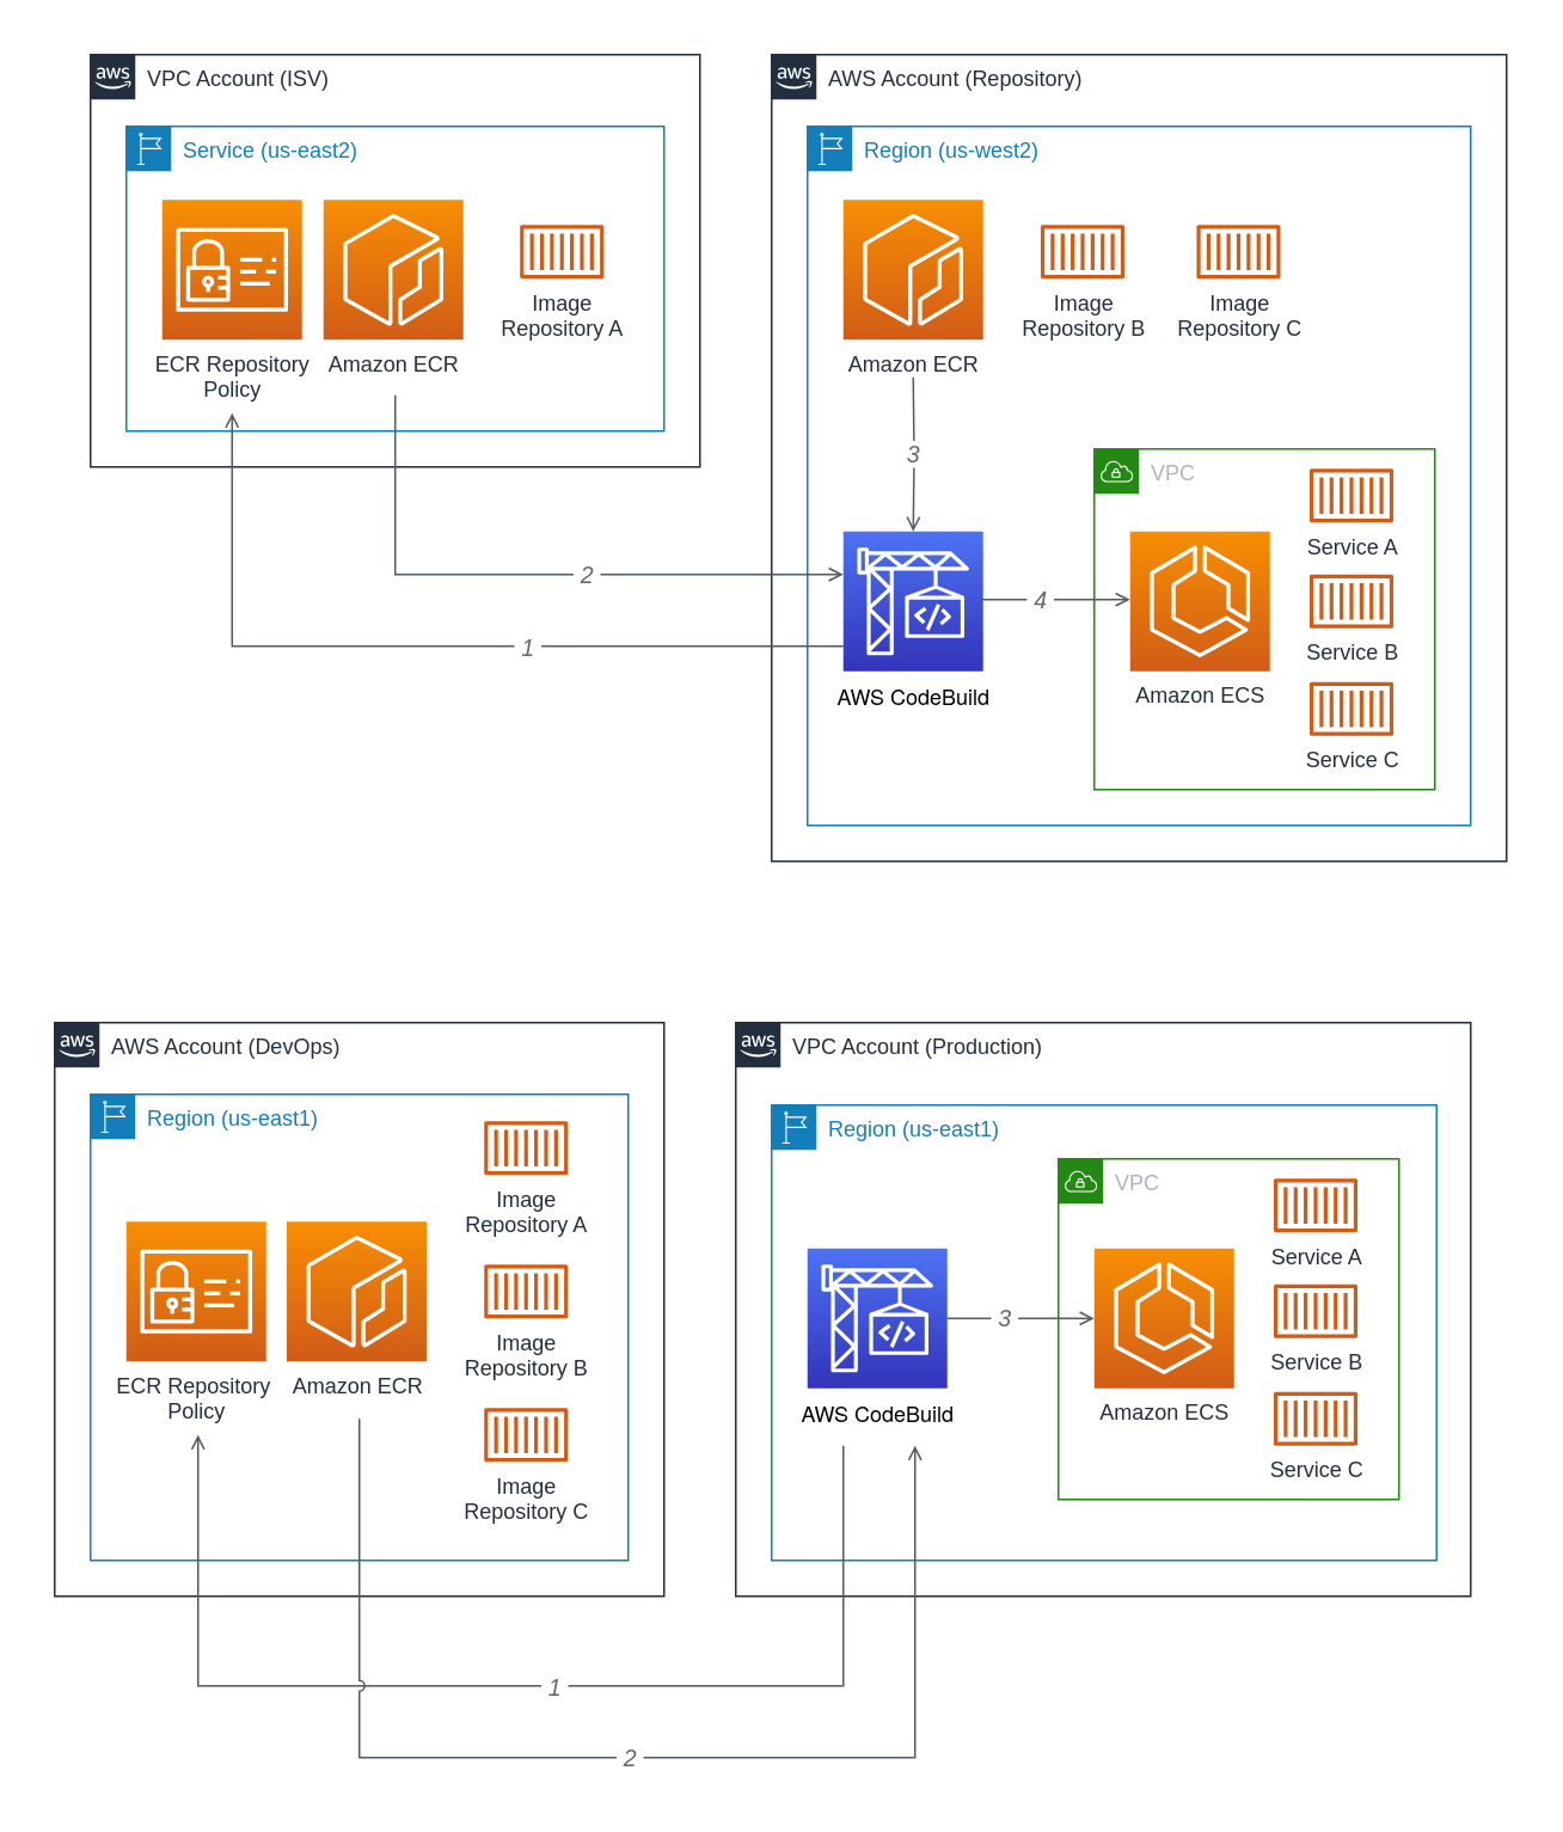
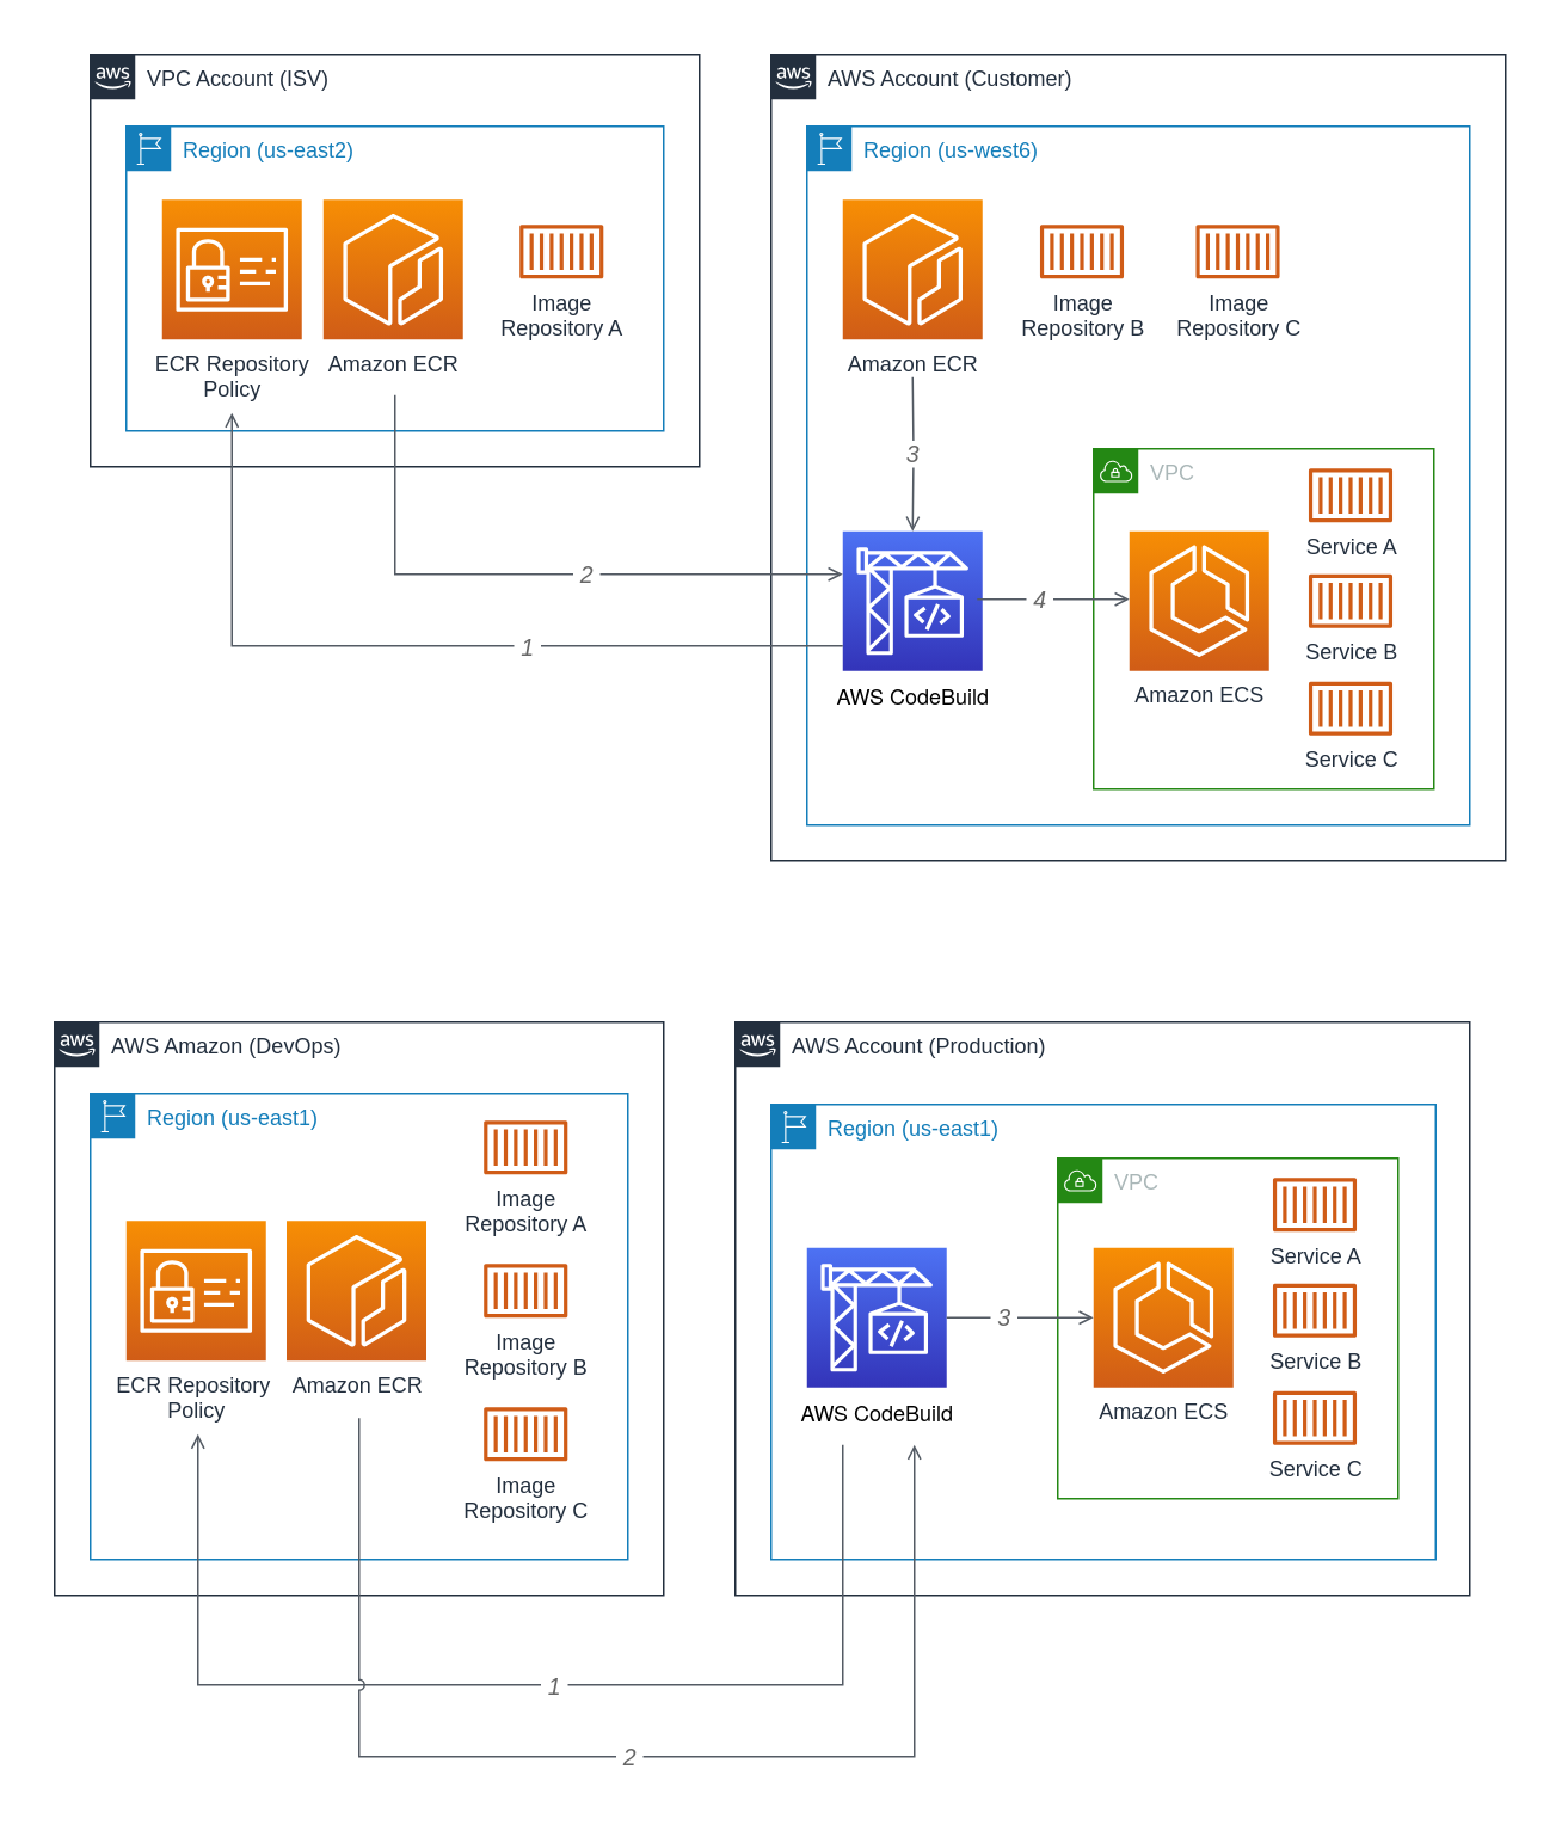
- <mxCell id="8" value="AWS Account (Repository)" style="points=[[0,0],[0.25,0],[0.5,0],[0.75,0],[1,0],[1,0.25],[1,0.5],[1,0.75],[1,1],[0.75,1],[0.5,1],[0.25,1],[0,1],[0,0.75],[0,0.5],[0,0.25]];outlineConnect=0;gradientColor=none;html=1;whiteSpace=wrap;fontSize=12;fontStyle=0;shape=mxgraph.aws4.group;grIcon=mxgraph.aws4.group_aws_cloud_alt;strokeColor=#232F3E;fillColor=none;verticalAlign=top;align=left;spacingLeft=30;fontColor=#232F3E;dashed=0;" parent="1" vertex="1"><mxGeometry x="430" y="30" width="410" height="450" as="geometry" /></mxCell>
+ <mxCell id="8" value="AWS Account (Customer)" style="points=[[0,0],[0.25,0],[0.5,0],[0.75,0],[1,0],[1,0.25],[1,0.5],[1,0.75],[1,1],[0.75,1],[0.5,1],[0.25,1],[0,1],[0,0.75],[0,0.5],[0,0.25]];outlineConnect=0;gradientColor=none;html=1;whiteSpace=wrap;fontSize=12;fontStyle=0;shape=mxgraph.aws4.group;grIcon=mxgraph.aws4.group_aws_cloud_alt;strokeColor=#232F3E;fillColor=none;verticalAlign=top;align=left;spacingLeft=30;fontColor=#232F3E;dashed=0;" parent="1" vertex="1"><mxGeometry x="430" y="30" width="410" height="450" as="geometry" /></mxCell>
- <mxCell id="11" value="Service (us-east2)" style="points=[[0,0],[0.25,0],[0.5,0],[0.75,0],[1,0],[1,0.25],[1,0.5],[1,0.75],[1,1],[0.75,1],[0.5,1],[0.25,1],[0,1],[0,0.75],[0,0.5],[0,0.25]];outlineConnect=0;gradientColor=none;html=1;whiteSpace=wrap;fontSize=12;fontStyle=0;shape=mxgraph.aws4.group;grIcon=mxgraph.aws4.group_region;strokeColor=#147EBA;fillColor=none;verticalAlign=top;align=left;spacingLeft=30;fontColor=#147EBA;dashed=0;" parent="1" vertex="1"><mxGeometry x="70" y="70" width="300" height="170" as="geometry" /></mxCell>
+ <mxCell id="11" value="Region (us-east2)" style="points=[[0,0],[0.25,0],[0.5,0],[0.75,0],[1,0],[1,0.25],[1,0.5],[1,0.75],[1,1],[0.75,1],[0.5,1],[0.25,1],[0,1],[0,0.75],[0,0.5],[0,0.25]];outlineConnect=0;gradientColor=none;html=1;whiteSpace=wrap;fontSize=12;fontStyle=0;shape=mxgraph.aws4.group;grIcon=mxgraph.aws4.group_region;strokeColor=#147EBA;fillColor=none;verticalAlign=top;align=left;spacingLeft=30;fontColor=#147EBA;dashed=0;" parent="1" vertex="1"><mxGeometry x="70" y="70" width="300" height="170" as="geometry" /></mxCell>
- <mxCell id="10" value="Region (us-west2)" style="points=[[0,0],[0.25,0],[0.5,0],[0.75,0],[1,0],[1,0.25],[1,0.5],[1,0.75],[1,1],[0.75,1],[0.5,1],[0.25,1],[0,1],[0,0.75],[0,0.5],[0,0.25]];outlineConnect=0;gradientColor=none;html=1;whiteSpace=wrap;fontSize=12;fontStyle=0;shape=mxgraph.aws4.group;grIcon=mxgraph.aws4.group_region;strokeColor=#147EBA;fillColor=none;verticalAlign=top;align=left;spacingLeft=30;fontColor=#147EBA;dashed=0;" parent="1" vertex="1"><mxGeometry x="450" y="70" width="370" height="390" as="geometry" /></mxCell>
+ <mxCell id="10" value="Region (us-west6)" style="points=[[0,0],[0.25,0],[0.5,0],[0.75,0],[1,0],[1,0.25],[1,0.5],[1,0.75],[1,1],[0.75,1],[0.5,1],[0.25,1],[0,1],[0,0.75],[0,0.5],[0,0.25]];outlineConnect=0;gradientColor=none;html=1;whiteSpace=wrap;fontSize=12;fontStyle=0;shape=mxgraph.aws4.group;grIcon=mxgraph.aws4.group_region;strokeColor=#147EBA;fillColor=none;verticalAlign=top;align=left;spacingLeft=30;fontColor=#147EBA;dashed=0;" parent="1" vertex="1"><mxGeometry x="450" y="70" width="370" height="390" as="geometry" /></mxCell>
- <mxCell id="4" value="AWS Account (DevOps)" style="points=[[0,0],[0.25,0],[0.5,0],[0.75,0],[1,0],[1,0.25],[1,0.5],[1,0.75],[1,1],[0.75,1],[0.5,1],[0.25,1],[0,1],[0,0.75],[0,0.5],[0,0.25]];outlineConnect=0;gradientColor=none;html=1;whiteSpace=wrap;fontSize=12;fontStyle=0;shape=mxgraph.aws4.group;grIcon=mxgraph.aws4.group_aws_cloud_alt;strokeColor=#232F3E;fillColor=none;verticalAlign=top;align=left;spacingLeft=30;fontColor=#232F3E;dashed=0;" parent="1" vertex="1"><mxGeometry x="30" y="570" width="340" height="320" as="geometry" /></mxCell>
+ <mxCell id="4" value="AWS Amazon (DevOps)" style="points=[[0,0],[0.25,0],[0.5,0],[0.75,0],[1,0],[1,0.25],[1,0.5],[1,0.75],[1,1],[0.75,1],[0.5,1],[0.25,1],[0,1],[0,0.75],[0,0.5],[0,0.25]];outlineConnect=0;gradientColor=none;html=1;whiteSpace=wrap;fontSize=12;fontStyle=0;shape=mxgraph.aws4.group;grIcon=mxgraph.aws4.group_aws_cloud_alt;strokeColor=#232F3E;fillColor=none;verticalAlign=top;align=left;spacingLeft=30;fontColor=#232F3E;dashed=0;" parent="1" vertex="1"><mxGeometry x="30" y="570" width="340" height="320" as="geometry" /></mxCell>
- <mxCell id="6" value="VPC Account (Production)" style="points=[[0,0],[0.25,0],[0.5,0],[0.75,0],[1,0],[1,0.25],[1,0.5],[1,0.75],[1,1],[0.75,1],[0.5,1],[0.25,1],[0,1],[0,0.75],[0,0.5],[0,0.25]];outlineConnect=0;gradientColor=none;html=1;whiteSpace=wrap;fontSize=12;fontStyle=0;shape=mxgraph.aws4.group;grIcon=mxgraph.aws4.group_aws_cloud_alt;strokeColor=#232F3E;fillColor=none;verticalAlign=top;align=left;spacingLeft=30;fontColor=#232F3E;dashed=0;" parent="1" vertex="1"><mxGeometry x="410" y="570" width="410" height="320" as="geometry" /></mxCell>
+ <mxCell id="6" value="AWS Account (Production)" style="points=[[0,0],[0.25,0],[0.5,0],[0.75,0],[1,0],[1,0.25],[1,0.5],[1,0.75],[1,1],[0.75,1],[0.5,1],[0.25,1],[0,1],[0,0.75],[0,0.5],[0,0.25]];outlineConnect=0;gradientColor=none;html=1;whiteSpace=wrap;fontSize=12;fontStyle=0;shape=mxgraph.aws4.group;grIcon=mxgraph.aws4.group_aws_cloud_alt;strokeColor=#232F3E;fillColor=none;verticalAlign=top;align=left;spacingLeft=30;fontColor=#232F3E;dashed=0;" parent="1" vertex="1"><mxGeometry x="410" y="570" width="410" height="320" as="geometry" /></mxCell>
